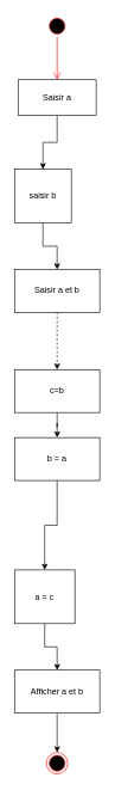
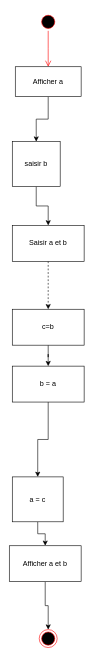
- <mxCell id="5" value="Saisir a" style="html=1;whiteSpace=wrap;" vertex="1" parent="1"><mxGeometry x="25" y="110" width="110" height="50" as="geometry" /></mxCell>
+ <mxCell id="5" value="Afficher a" style="html=1;whiteSpace=wrap;" vertex="1" parent="1"><mxGeometry x="25" y="110" width="110" height="50" as="geometry" /></mxCell>
- <mxCell id="17" value="Afficher a et b" style="whiteSpace=wrap;html=1;" vertex="1" parent="1"><mxGeometry x="20" y="935" width="120" height="60" as="geometry" /></mxCell>
+ <mxCell id="17" value="Afficher a et b" style="whiteSpace=wrap;html=1;" vertex="1" parent="1"><mxGeometry x="15" y="910" width="120" height="60" as="geometry" /></mxCell>
